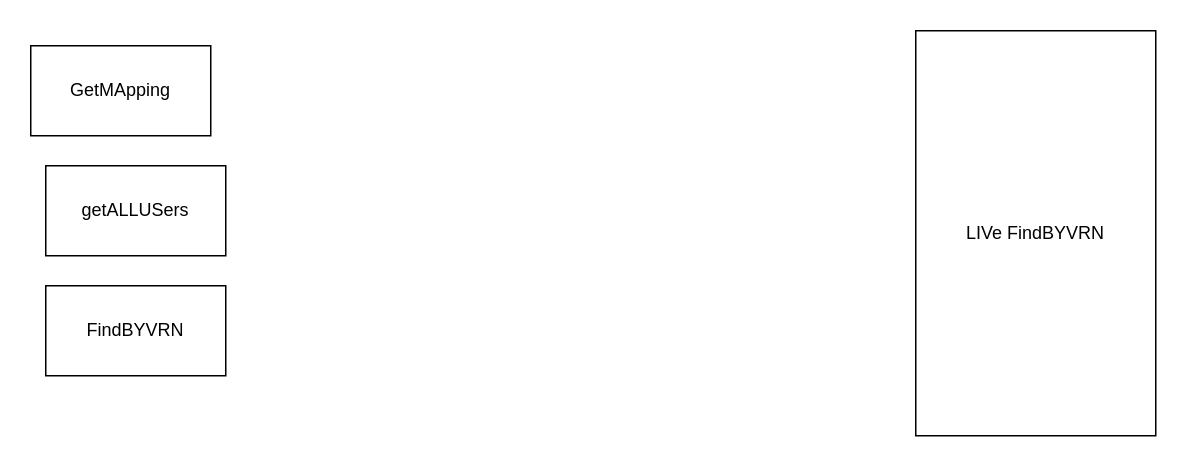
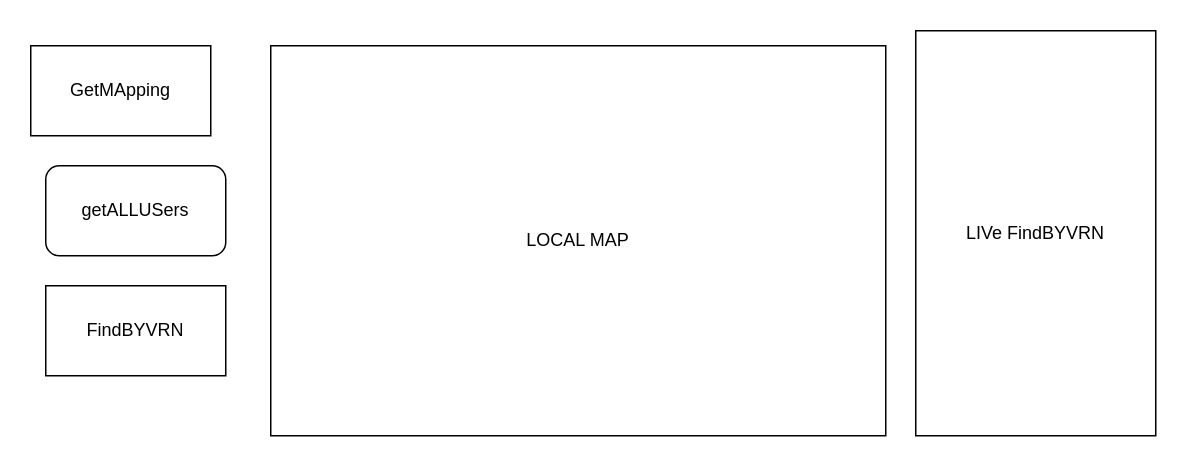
- <mxCell id="3" value="getALLUSers" style="rounded=0;whiteSpace=wrap;html=1;" vertex="1" parent="1"><mxGeometry x="30" y="110" width="120" height="60" as="geometry" /></mxCell>
+ <mxCell id="3" value="getALLUSers" style="whiteSpace=wrap;html=1;rounded=1;" vertex="1" parent="1"><mxGeometry x="30" y="110" width="120" height="60" as="geometry" /></mxCell>
+ <mxCell id="5" value="LOCAL MAP" style="rounded=0;whiteSpace=wrap;html=1;" vertex="1" parent="1"><mxGeometry x="180" y="30" width="410" height="260" as="geometry" /></mxCell>
